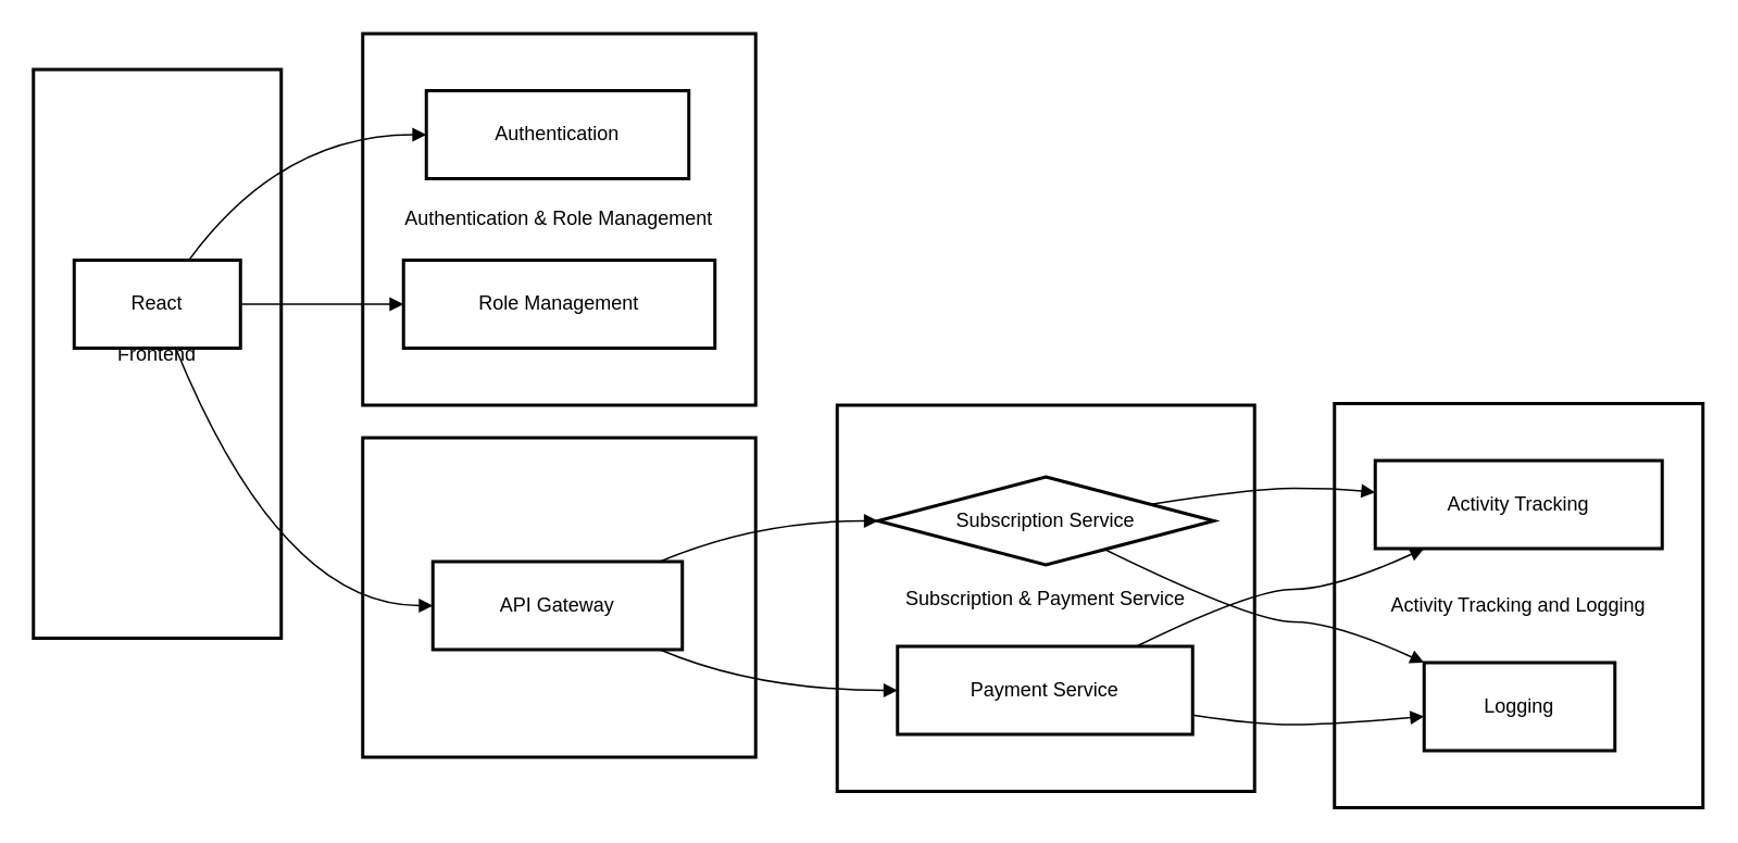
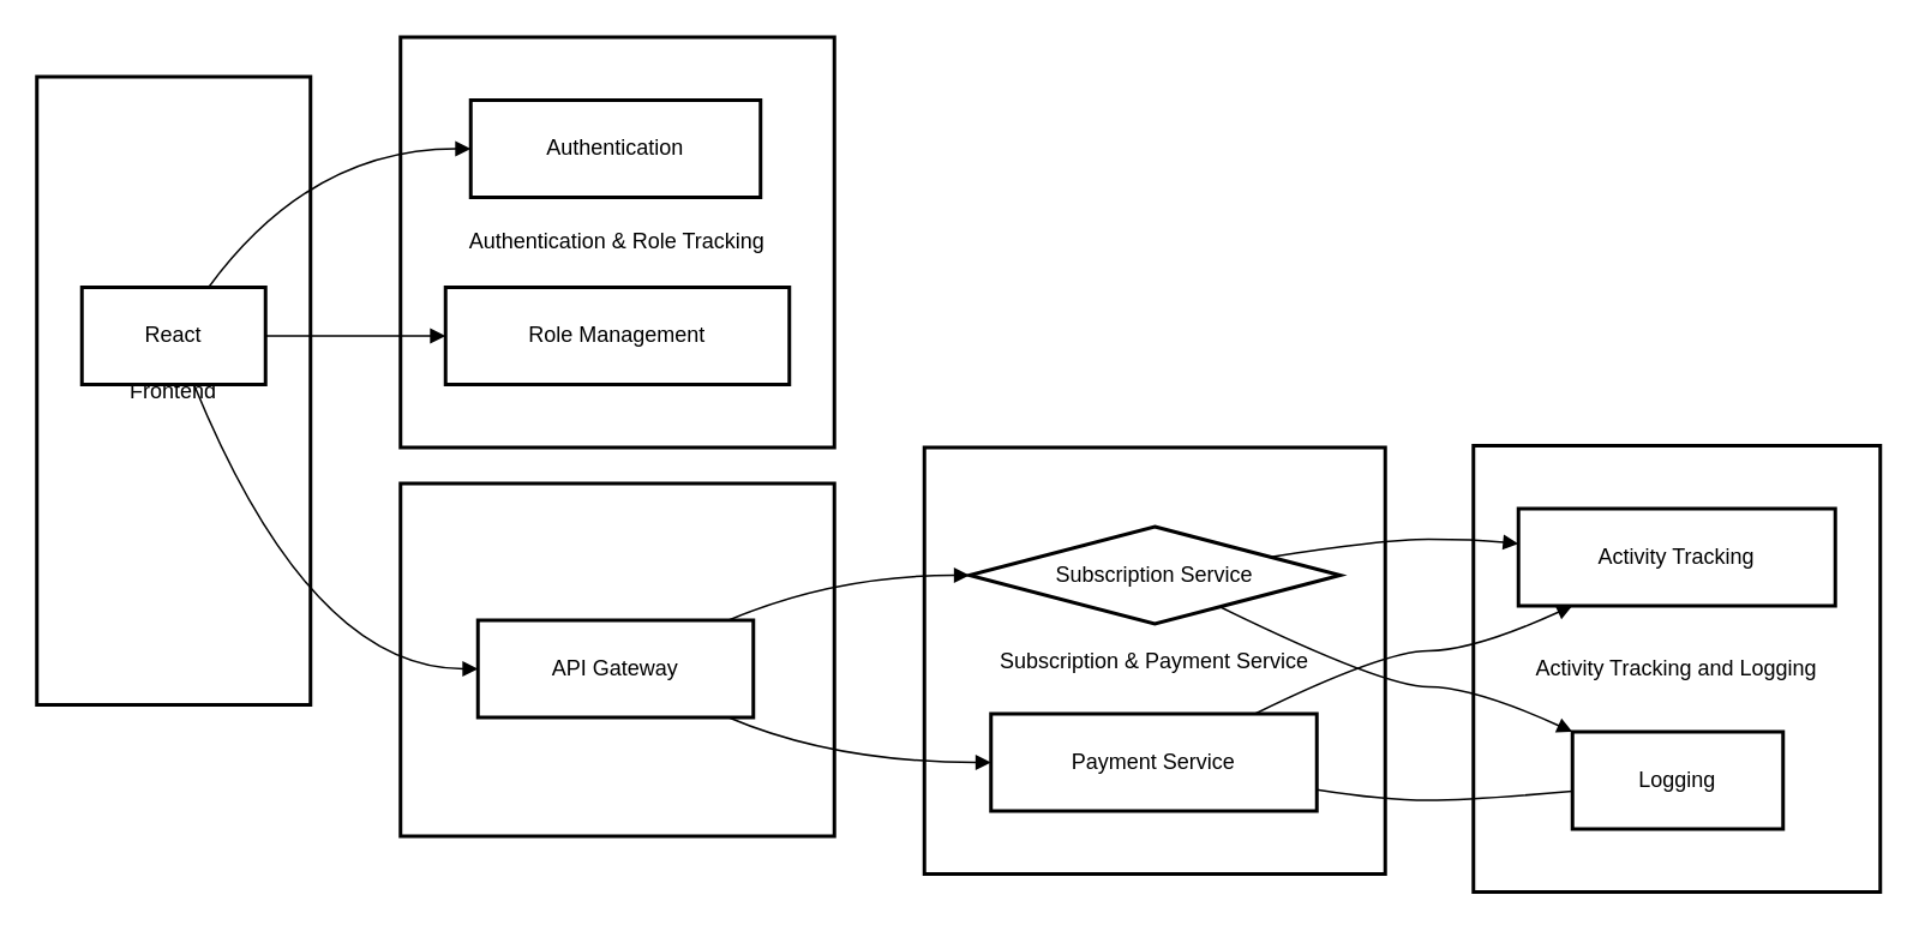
- <mxCell id="4" value="Authentication &amp; Role Management" style="whiteSpace=wrap;strokeWidth=2;" vertex="1" parent="1"><mxGeometry x="222" y="20" width="241" height="228" as="geometry" /></mxCell>
+ <mxCell id="4" value="Authentication &amp; Role Tracking" style="whiteSpace=wrap;strokeWidth=2;" vertex="1" parent="1"><mxGeometry x="222" y="20" width="241" height="228" as="geometry" /></mxCell>
- <mxCell id="21" value="" style="curved=1;startArrow=none;endArrow=block;exitX=1;exitY=0.78;entryX=0;entryY=0.61;" edge="1" parent="1" source="12" target="14"><mxGeometry relative="1" as="geometry"><Array as="points"><mxPoint x="768" y="444" /><mxPoint x="818" y="444" /></Array></mxGeometry></mxCell>
+ <mxCell id="21" value="" style="curved=1;startArrow=none;endArrow=none;exitX=1;exitY=0.78;entryX=0;entryY=0.61;" edge="1" parent="1" source="12" target="14"><mxGeometry relative="1" as="geometry"><Array as="points"><mxPoint x="768" y="444" /><mxPoint x="818" y="444" /></Array></mxGeometry></mxCell>
